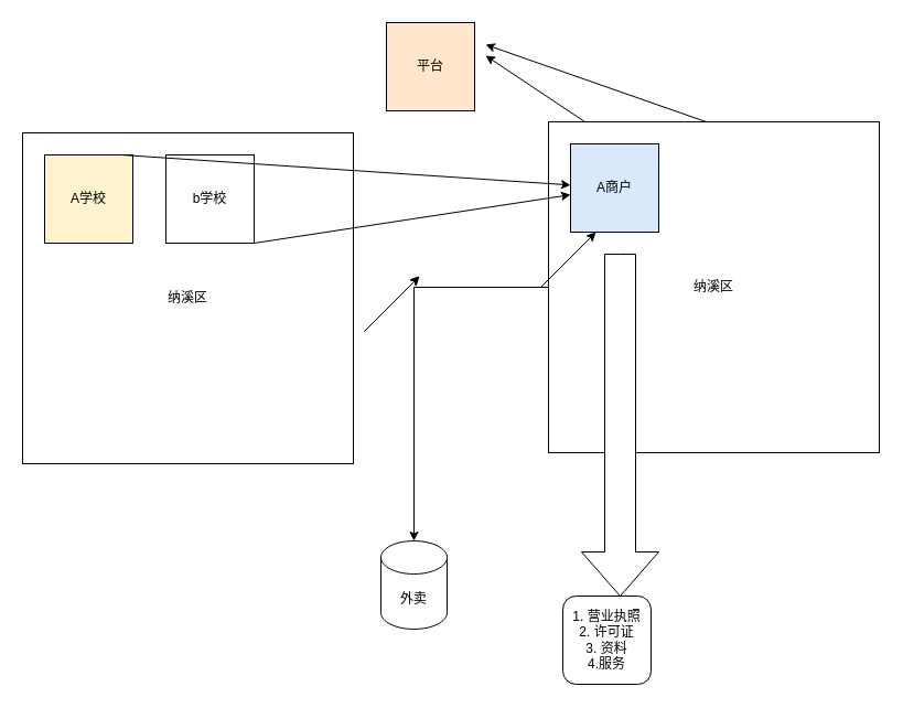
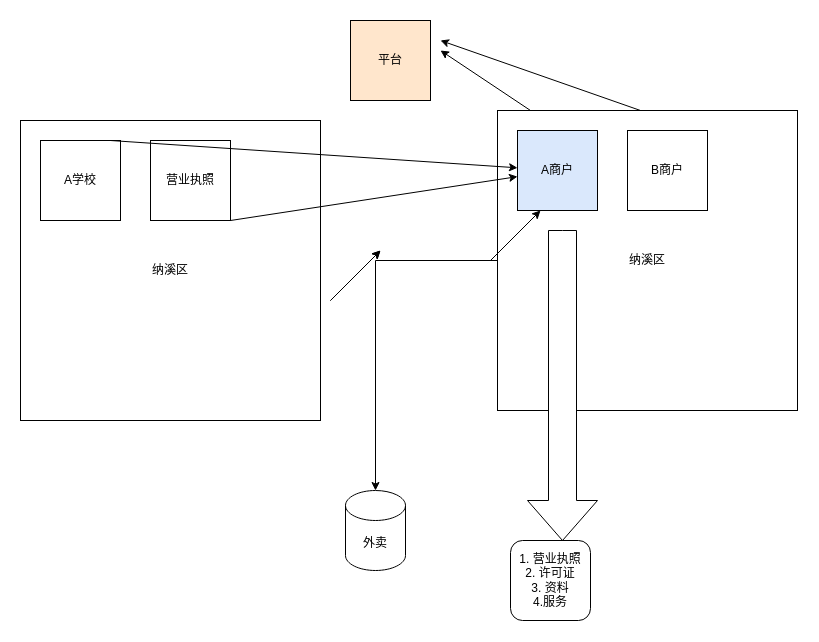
+ <mxCell id="8" value="B商户" style="whiteSpace=wrap;html=1;aspect=fixed;" vertex="1" parent="1"><mxGeometry x="627" y="130" width="80" height="80" as="geometry" /></mxCell>
- <mxCell id="3" value="A学校" style="whiteSpace=wrap;html=1;aspect=fixed;fillColor=#fff2cc;" vertex="1" parent="1"><mxGeometry x="40" y="140" width="80" height="80" as="geometry" /></mxCell>
+ <mxCell id="3" value="A学校" style="whiteSpace=wrap;html=1;aspect=fixed;" vertex="1" parent="1"><mxGeometry x="40" y="140" width="80" height="80" as="geometry" /></mxCell>
- <mxCell id="4" value="b学校" style="whiteSpace=wrap;html=1;aspect=fixed;" vertex="1" parent="1"><mxGeometry x="150" y="140" width="80" height="80" as="geometry" /></mxCell>
+ <mxCell id="4" value="营业执照" style="whiteSpace=wrap;html=1;aspect=fixed;" vertex="1" parent="1"><mxGeometry x="150" y="140" width="80" height="80" as="geometry" /></mxCell>
